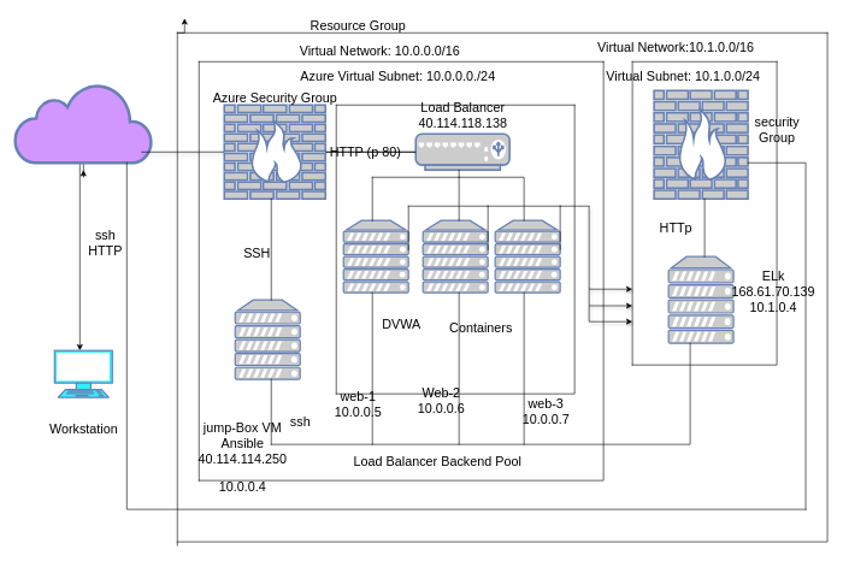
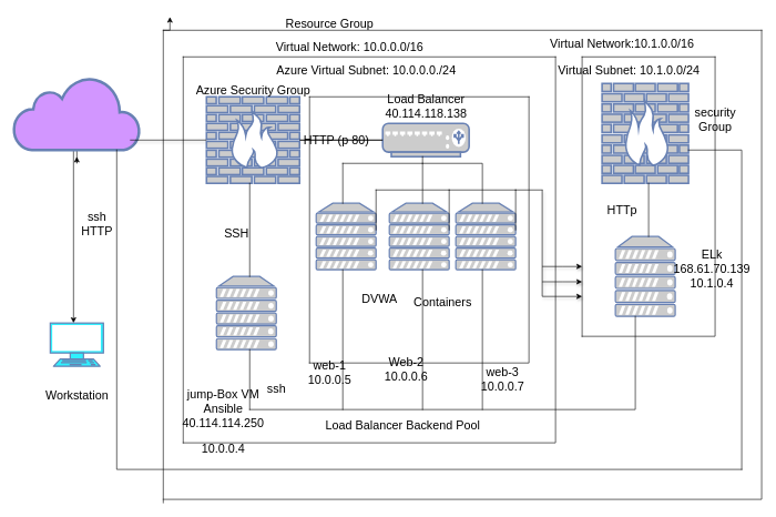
- <mxCell id="55" value="DVWA" style="text;html=1;resizable=0;autosize=1;align=center;verticalAlign=middle;points=[];fillColor=none;strokeColor=none;rounded=0;fontSize=18;" vertex="1" parent="1"><mxGeometry x="520" y="435" width="70" height="30" as="geometry" /></mxCell>
+ <mxCell id="55" value="DVWA" style="text;html=1;resizable=0;autosize=1;align=center;verticalAlign=middle;points=[];fillColor=none;strokeColor=none;rounded=0;fontSize=18;" vertex="1" parent="1"><mxGeometry x="535" y="435" width="70" height="30" as="geometry" /></mxCell>
